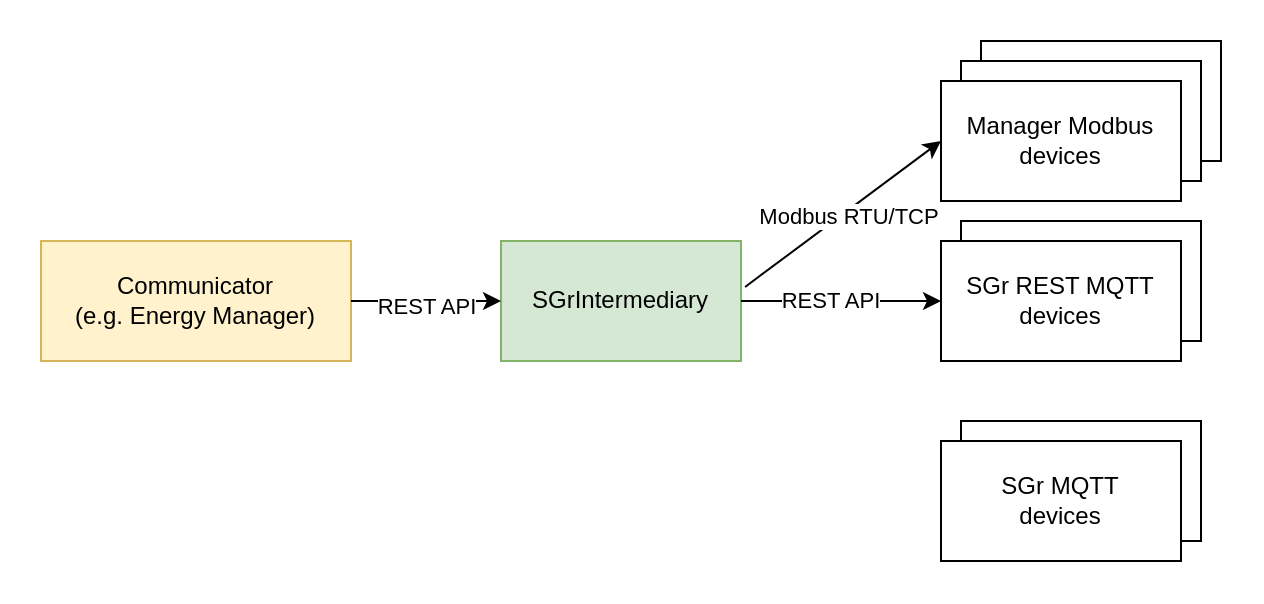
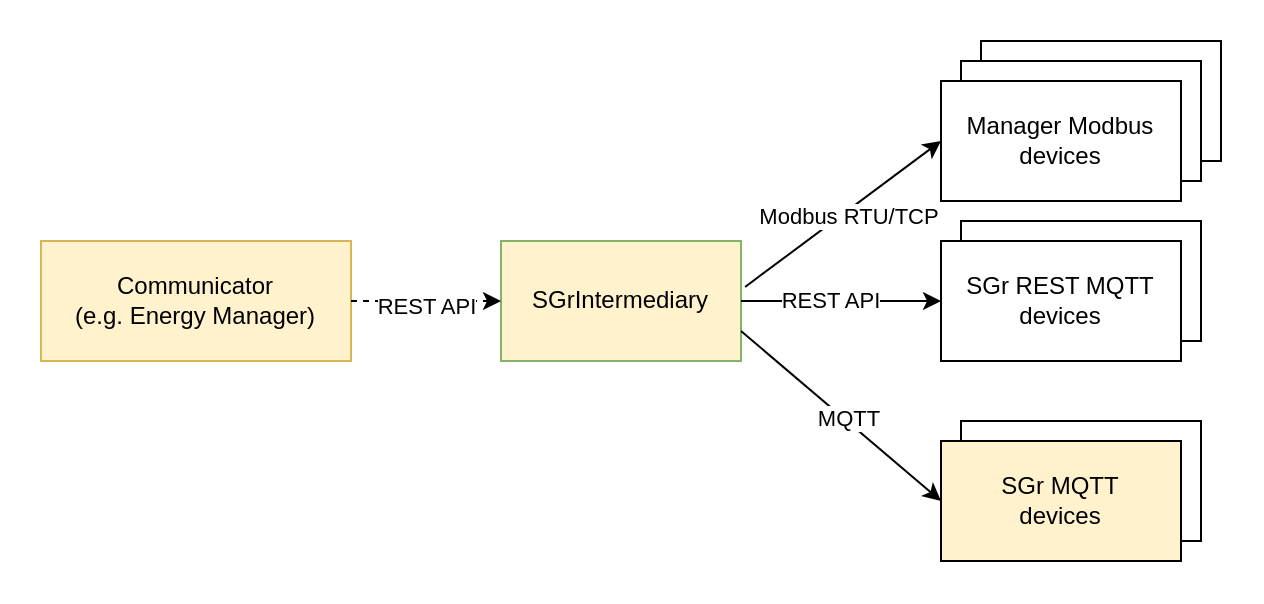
- <mxCell id="11" value="" style="endArrow=classic;html=1;rounded=0;exitX=1;exitY=0.5;exitDx=0;exitDy=0;entryX=0;entryY=0.5;entryDx=0;entryDy=0;" edge="1" parent="1" source="6" target="7"><mxGeometry width="50" height="50" relative="1" as="geometry"><mxPoint x="390" y="320" as="sourcePoint" /><mxPoint x="440" y="270" as="targetPoint" /></mxGeometry></mxCell>
+ <mxCell id="11" value="" style="endArrow=classic;html=1;rounded=0;exitX=1;exitY=0.5;exitDx=0;exitDy=0;entryX=0;entryY=0.5;entryDx=0;entryDy=0;dashed=1;" edge="1" parent="1" source="6" target="7"><mxGeometry width="50" height="50" relative="1" as="geometry"><mxPoint x="390" y="320" as="sourcePoint" /><mxPoint x="440" y="270" as="targetPoint" /></mxGeometry></mxCell>
- <mxCell id="7" value="SGrIntermediary" style="rounded=0;whiteSpace=wrap;html=1;fillColor=#d5e8d4;strokeColor=#82b366;" vertex="1" parent="1"><mxGeometry x="250" y="120" width="120" height="60" as="geometry" /></mxCell>
+ <mxCell id="7" value="SGrIntermediary" style="rounded=0;whiteSpace=wrap;html=1;fillColor=#fff2cc;strokeColor=#82b366;" vertex="1" parent="1"><mxGeometry x="250" y="120" width="120" height="60" as="geometry" /></mxCell>
+ <mxCell id="17" value="" style="endArrow=classic;html=1;rounded=0;exitX=1;exitY=0.75;exitDx=0;exitDy=0;entryX=0;entryY=0.5;entryDx=0;entryDy=0;" edge="1" parent="1" source="7" target="10"><mxGeometry width="50" height="50" relative="1" as="geometry"><mxPoint x="300" y="320" as="sourcePoint" /><mxPoint x="350" y="270" as="targetPoint" /></mxGeometry></mxCell>
+ <mxCell id="18" value="MQTT" style="edgeLabel;html=1;align=center;verticalAlign=middle;resizable=0;points=[];" vertex="1" connectable="0" parent="17"><mxGeometry x="0.061" y="1" relative="1" as="geometry"><mxPoint y="-1" as="offset" /></mxGeometry></mxCell>
- <mxCell id="10" value="SGr MQTT&lt;div&gt;devices&lt;/div&gt;" style="rounded=0;whiteSpace=wrap;html=1;" vertex="1" parent="1"><mxGeometry x="470" y="220" width="120" height="60" as="geometry" /></mxCell>
+ <mxCell id="10" value="SGr MQTT&lt;div&gt;devices&lt;/div&gt;" style="rounded=0;whiteSpace=wrap;html=1;fillColor=#fff2cc;" vertex="1" parent="1"><mxGeometry x="470" y="220" width="120" height="60" as="geometry" /></mxCell>
